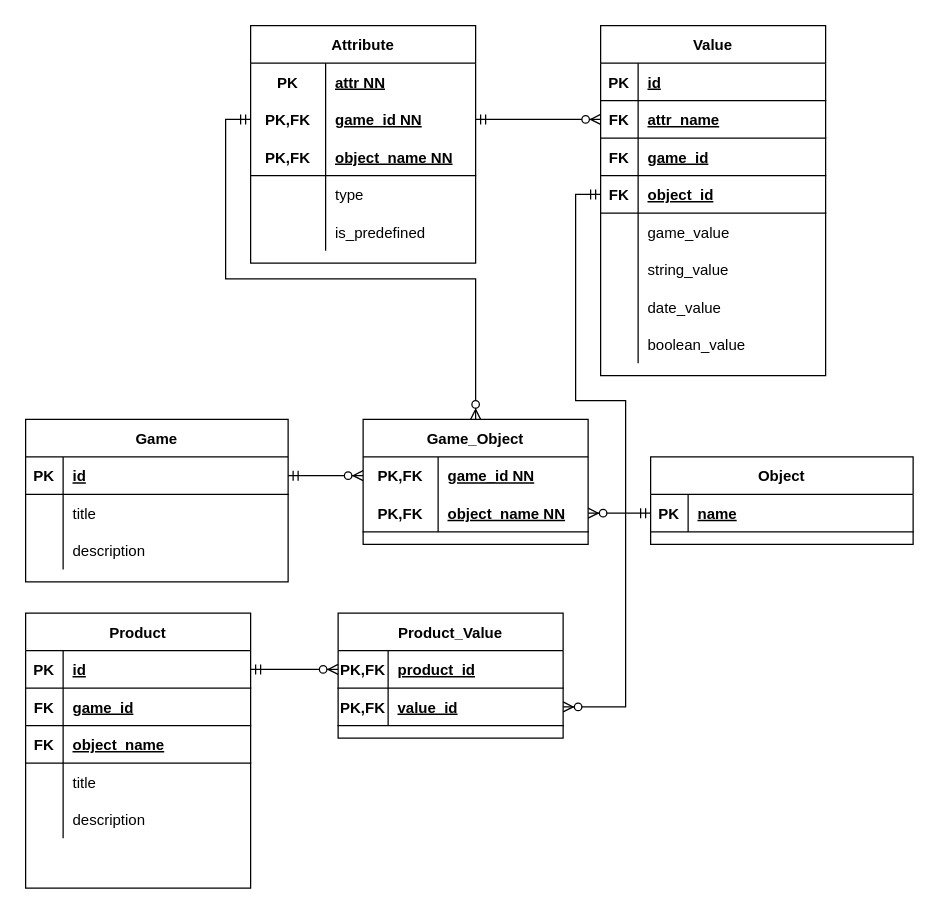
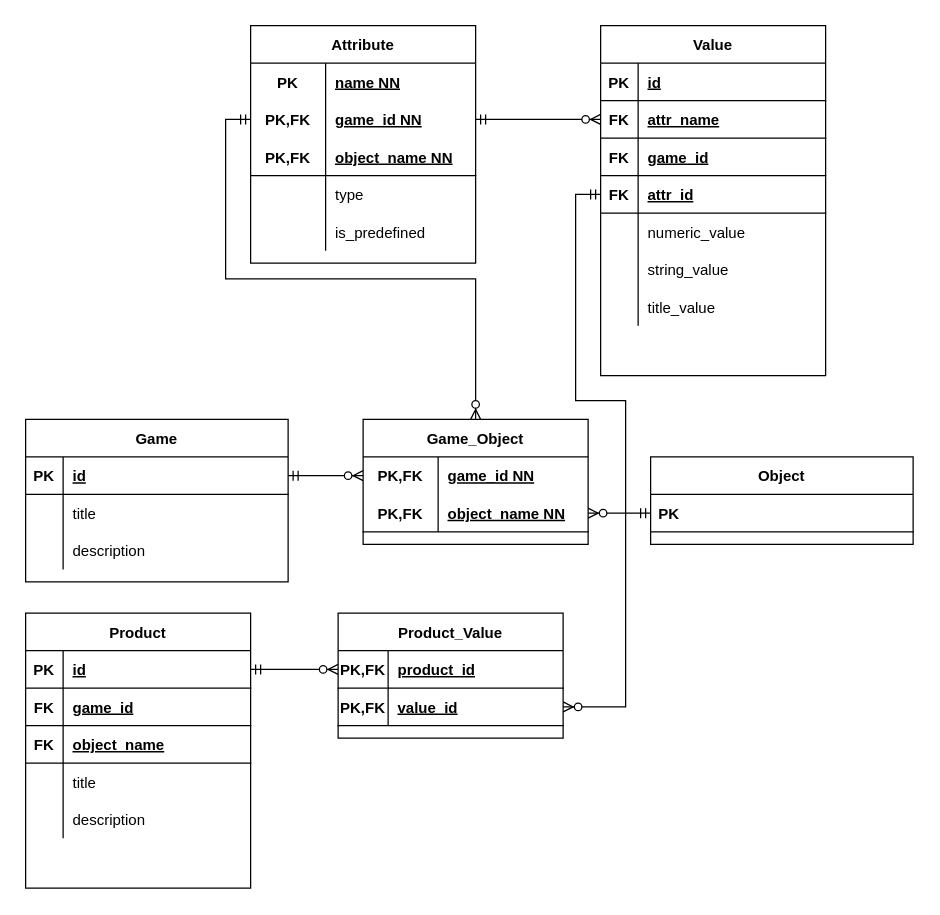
- <mxCell id="29" value="attr NN" style="shape=partialRectangle;connectable=0;fillColor=none;top=0;left=0;bottom=0;right=0;align=left;spacingLeft=6;fontStyle=5;overflow=hidden;" vertex="1" parent="27"><mxGeometry x="60" width="120" height="30" as="geometry" /></mxCell>
+ <mxCell id="29" value="name NN" style="shape=partialRectangle;connectable=0;fillColor=none;top=0;left=0;bottom=0;right=0;align=left;spacingLeft=6;fontStyle=5;overflow=hidden;" vertex="1" parent="27"><mxGeometry x="60" width="120" height="30" as="geometry" /></mxCell>
- <mxCell id="54" value="object_id" style="shape=partialRectangle;connectable=0;fillColor=none;top=0;left=0;bottom=0;right=0;align=left;spacingLeft=6;fontStyle=5;overflow=hidden;" vertex="1" parent="52"><mxGeometry x="30" width="150" height="30" as="geometry" /></mxCell>
+ <mxCell id="54" value="attr_id" style="shape=partialRectangle;connectable=0;fillColor=none;top=0;left=0;bottom=0;right=0;align=left;spacingLeft=6;fontStyle=5;overflow=hidden;" vertex="1" parent="52"><mxGeometry x="30" width="150" height="30" as="geometry" /></mxCell>
- <mxCell id="57" value="game_value" style="shape=partialRectangle;connectable=0;fillColor=none;top=0;left=0;bottom=0;right=0;align=left;spacingLeft=6;overflow=hidden;" vertex="1" parent="55"><mxGeometry x="30" width="150" height="30" as="geometry" /></mxCell>
+ <mxCell id="57" value="numeric_value" style="shape=partialRectangle;connectable=0;fillColor=none;top=0;left=0;bottom=0;right=0;align=left;spacingLeft=6;overflow=hidden;" vertex="1" parent="55"><mxGeometry x="30" width="150" height="30" as="geometry" /></mxCell>
- <mxCell id="63" value="date_value" style="shape=partialRectangle;connectable=0;fillColor=none;top=0;left=0;bottom=0;right=0;align=left;spacingLeft=6;overflow=hidden;" vertex="1" parent="61"><mxGeometry x="30" width="150" height="30" as="geometry" /></mxCell>
+ <mxCell id="63" value="title_value" style="shape=partialRectangle;connectable=0;fillColor=none;top=0;left=0;bottom=0;right=0;align=left;spacingLeft=6;overflow=hidden;" vertex="1" parent="61"><mxGeometry x="30" width="150" height="30" as="geometry" /></mxCell>
- <mxCell id="66" value="boolean_value" style="shape=partialRectangle;connectable=0;fillColor=none;top=0;left=0;bottom=0;right=0;align=left;spacingLeft=6;overflow=hidden;" vertex="1" parent="64"><mxGeometry x="30" width="150" height="30" as="geometry" /></mxCell>
- <mxCell id="25" value="name" style="shape=partialRectangle;connectable=0;fillColor=none;top=0;left=0;bottom=0;right=0;align=left;spacingLeft=6;fontStyle=5;overflow=hidden;" vertex="1" parent="23"><mxGeometry x="30" width="180" height="30" as="geometry" /></mxCell>
